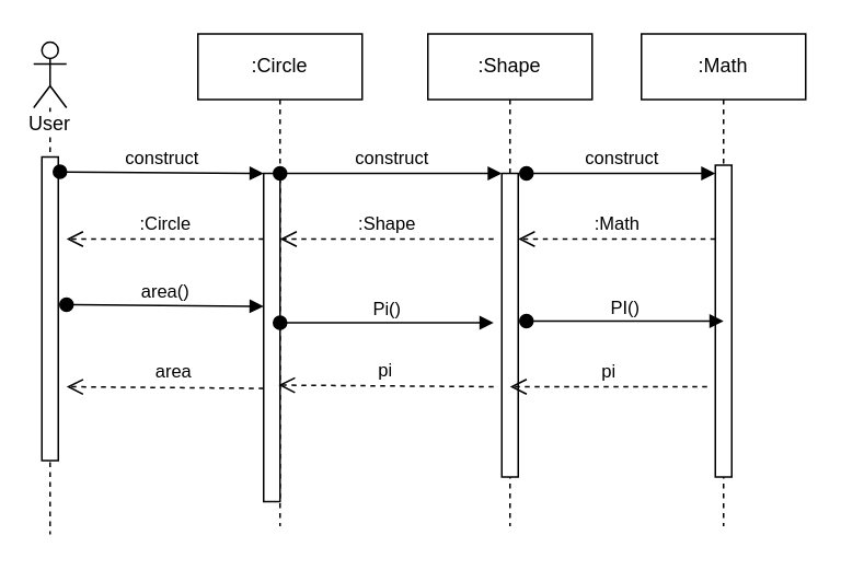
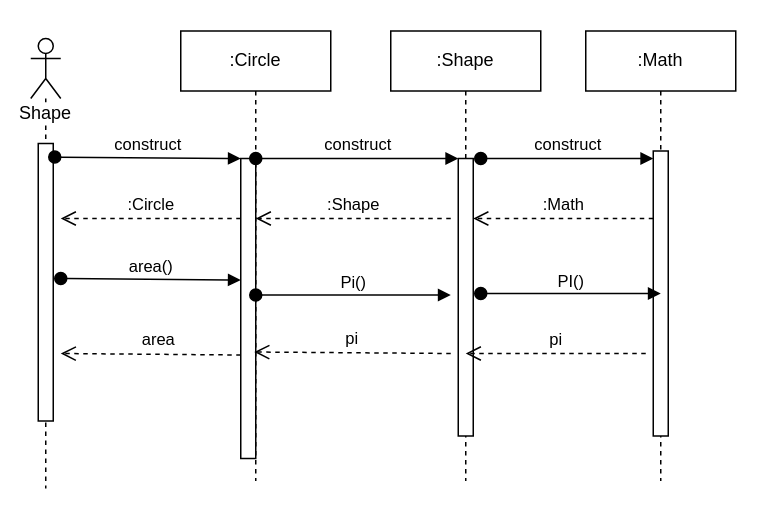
- <mxCell id="2" value="User" style="shape=umlLifeline;participant=umlActor;perimeter=lifelinePerimeter;whiteSpace=wrap;html=1;container=1;collapsible=0;recursiveResize=0;verticalAlign=top;spacingTop=36;labelBackgroundColor=#ffffff;outlineConnect=0;" vertex="1" parent="1"><mxGeometry x="20" y="25" width="20" height="300" as="geometry" /></mxCell>
+ <mxCell id="2" value="Shape" style="shape=umlLifeline;participant=umlActor;perimeter=lifelinePerimeter;whiteSpace=wrap;html=1;container=1;collapsible=0;recursiveResize=0;verticalAlign=top;spacingTop=36;labelBackgroundColor=#ffffff;outlineConnect=0;" vertex="1" parent="1"><mxGeometry x="20" y="25" width="20" height="300" as="geometry" /></mxCell>
